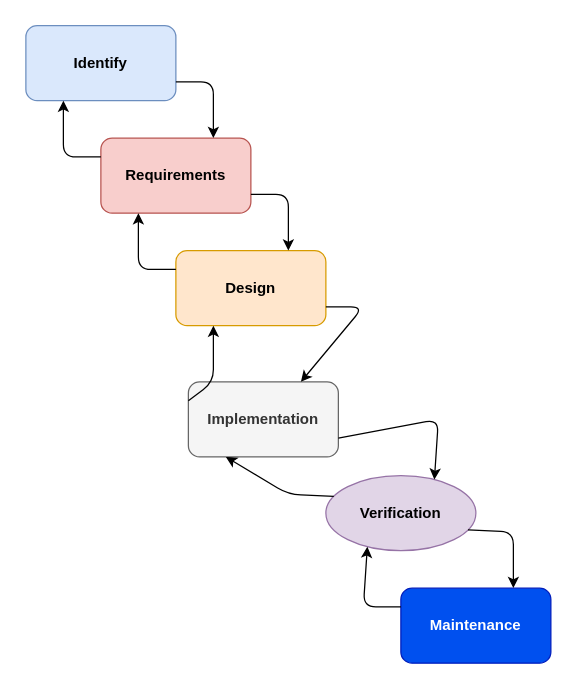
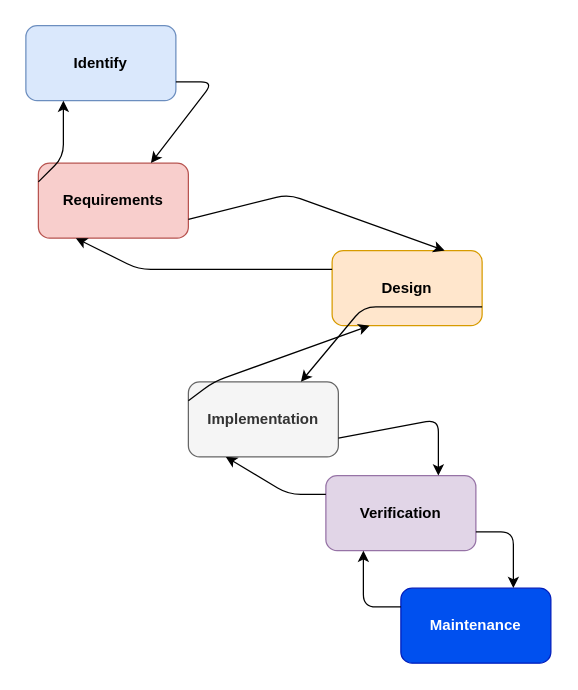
- <mxCell id="3" value="Requirements" style="rounded=1;whiteSpace=wrap;html=1;fontStyle=1;fillColor=#f8cecc;strokeColor=#b85450;" vertex="1" parent="1"><mxGeometry x="80" y="110" width="120" height="60" as="geometry" /></mxCell>
+ <mxCell id="3" value="Requirements" style="rounded=1;whiteSpace=wrap;html=1;fontStyle=1;fillColor=#f8cecc;strokeColor=#b85450;" vertex="1" parent="1"><mxGeometry x="30" y="130" width="120" height="60" as="geometry" /></mxCell>
- <mxCell id="4" value="Design" style="rounded=1;whiteSpace=wrap;html=1;fontStyle=1;fillColor=#ffe6cc;strokeColor=#d79b00;" vertex="1" parent="1"><mxGeometry x="140" y="200" width="120" height="60" as="geometry" /></mxCell>
+ <mxCell id="4" value="Design" style="rounded=1;whiteSpace=wrap;html=1;fontStyle=1;fillColor=#ffe6cc;strokeColor=#d79b00;" vertex="1" parent="1"><mxGeometry x="265" y="200" width="120" height="60" as="geometry" /></mxCell>
- <mxCell id="6" value="Verification" style="ellipse;whiteSpace=wrap;html=1;fontStyle=1;fillColor=#e1d5e7;strokeColor=#9673a6;" vertex="1" parent="1"><mxGeometry x="260" y="380" width="120" height="60" as="geometry" /></mxCell>
+ <mxCell id="6" value="Verification" style="rounded=1;whiteSpace=wrap;html=1;fontStyle=1;fillColor=#e1d5e7;strokeColor=#9673a6;" vertex="1" parent="1"><mxGeometry x="260" y="380" width="120" height="60" as="geometry" /></mxCell>
